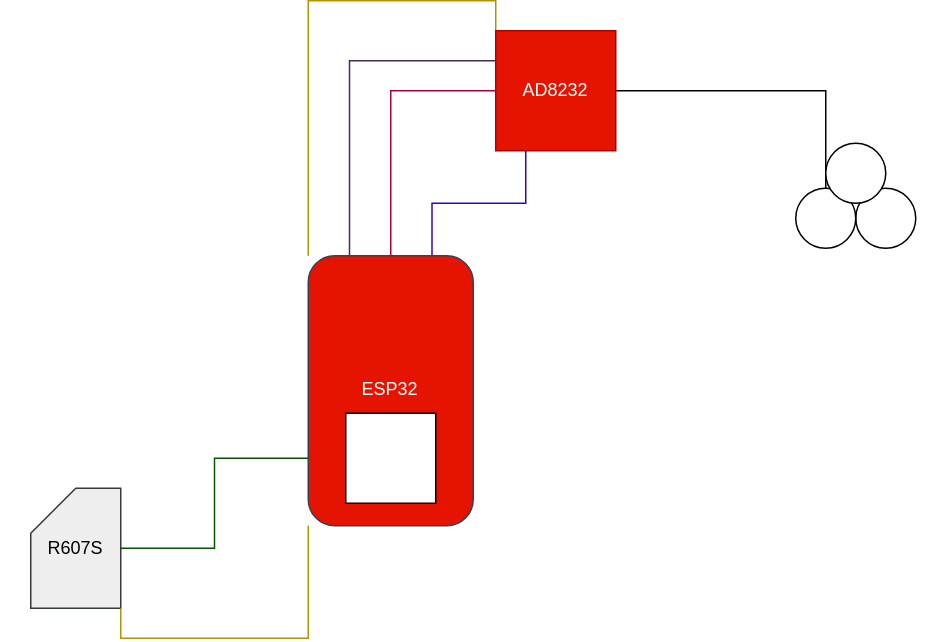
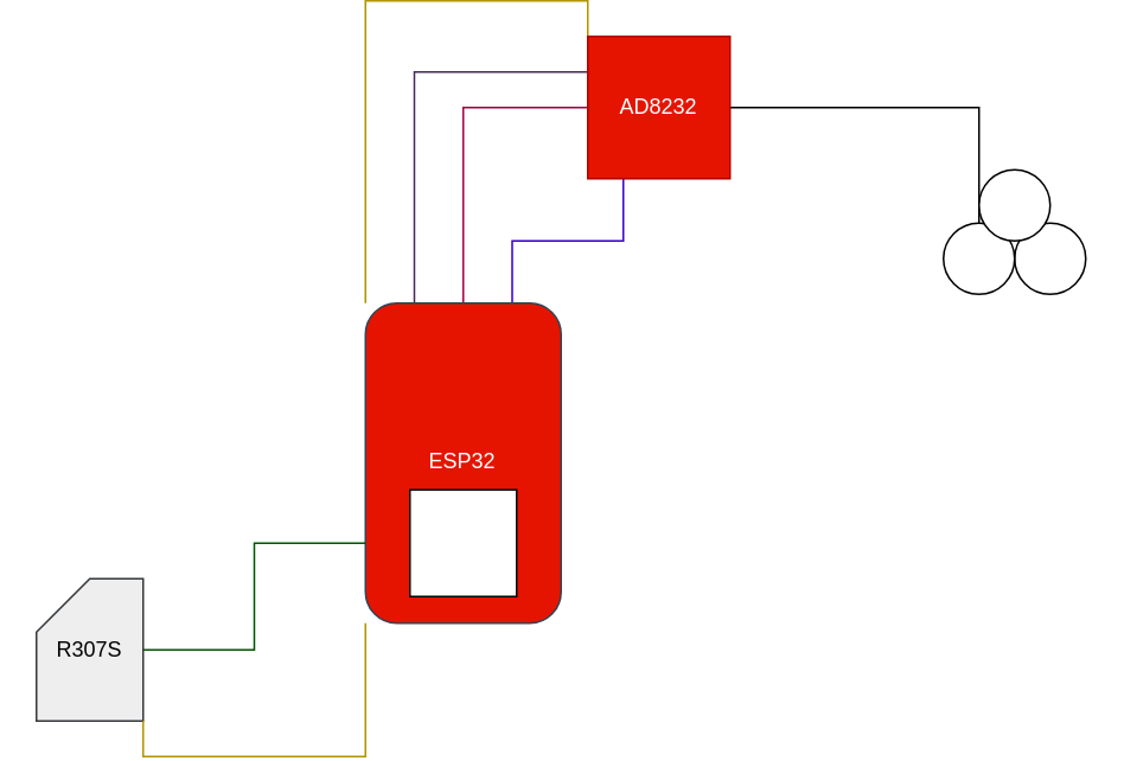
- <mxCell id="10" value="R607S" style="shape=card;whiteSpace=wrap;html=1;fillColor=#eeeeee;strokeColor=#36393d;" vertex="1" parent="1"><mxGeometry x="20" y="325" width="60" height="80" as="geometry" /></mxCell>
+ <mxCell id="10" value="R307S" style="shape=card;whiteSpace=wrap;html=1;fillColor=#eeeeee;strokeColor=#36393d;" vertex="1" parent="1"><mxGeometry x="20" y="325" width="60" height="80" as="geometry" /></mxCell>
